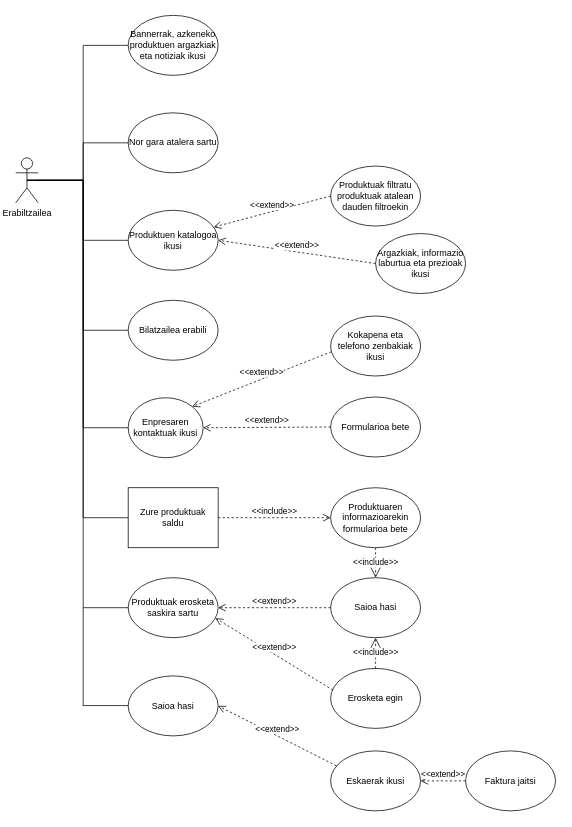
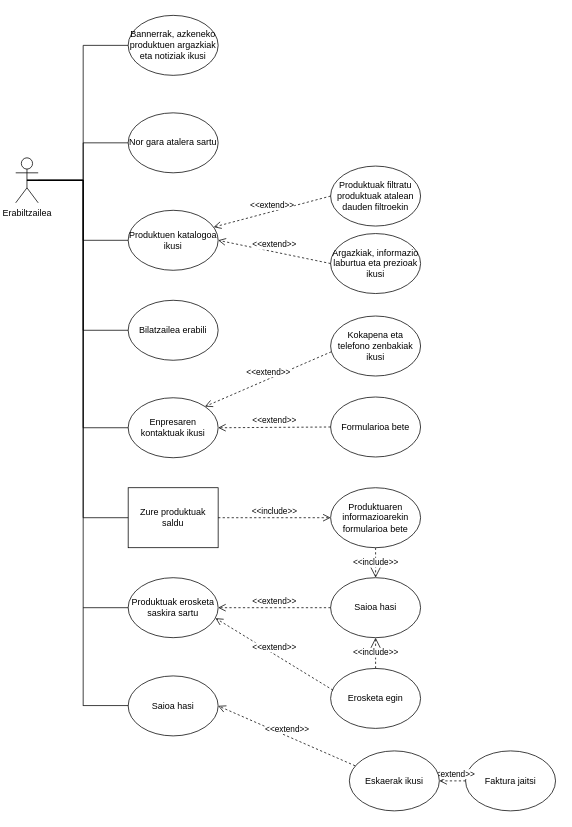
- <mxCell id="19" value="Argazkiak, informazio laburtua eta prezioak ikusi" style="ellipse;whiteSpace=wrap;html=1;" parent="1" vertex="1"><mxGeometry x="500" y="311" width="120" height="80" as="geometry" /></mxCell>
+ <mxCell id="19" value="Argazkiak, informazio laburtua eta prezioak ikusi" style="ellipse;whiteSpace=wrap;html=1;" parent="1" vertex="1"><mxGeometry x="440" y="311" width="120" height="80" as="geometry" /></mxCell>
- <mxCell id="8" value="Enpresaren kontaktuak ikusi" style="ellipse;whiteSpace=wrap;html=1;" parent="1" vertex="1"><mxGeometry x="170" y="530" width="100" height="80" as="geometry" /></mxCell>
+ <mxCell id="8" value="Enpresaren kontaktuak ikusi" style="ellipse;whiteSpace=wrap;html=1;" parent="1" vertex="1"><mxGeometry x="170" y="530" width="120" height="80" as="geometry" /></mxCell>
- <mxCell id="37" value="Eskaerak ikusi" style="ellipse;whiteSpace=wrap;html=1;" vertex="1" parent="1"><mxGeometry x="440" y="1001" width="120" height="80" as="geometry" /></mxCell>
+ <mxCell id="37" value="Eskaerak ikusi" style="ellipse;whiteSpace=wrap;html=1;" vertex="1" parent="1"><mxGeometry x="465" y="1001" width="120" height="80" as="geometry" /></mxCell>
